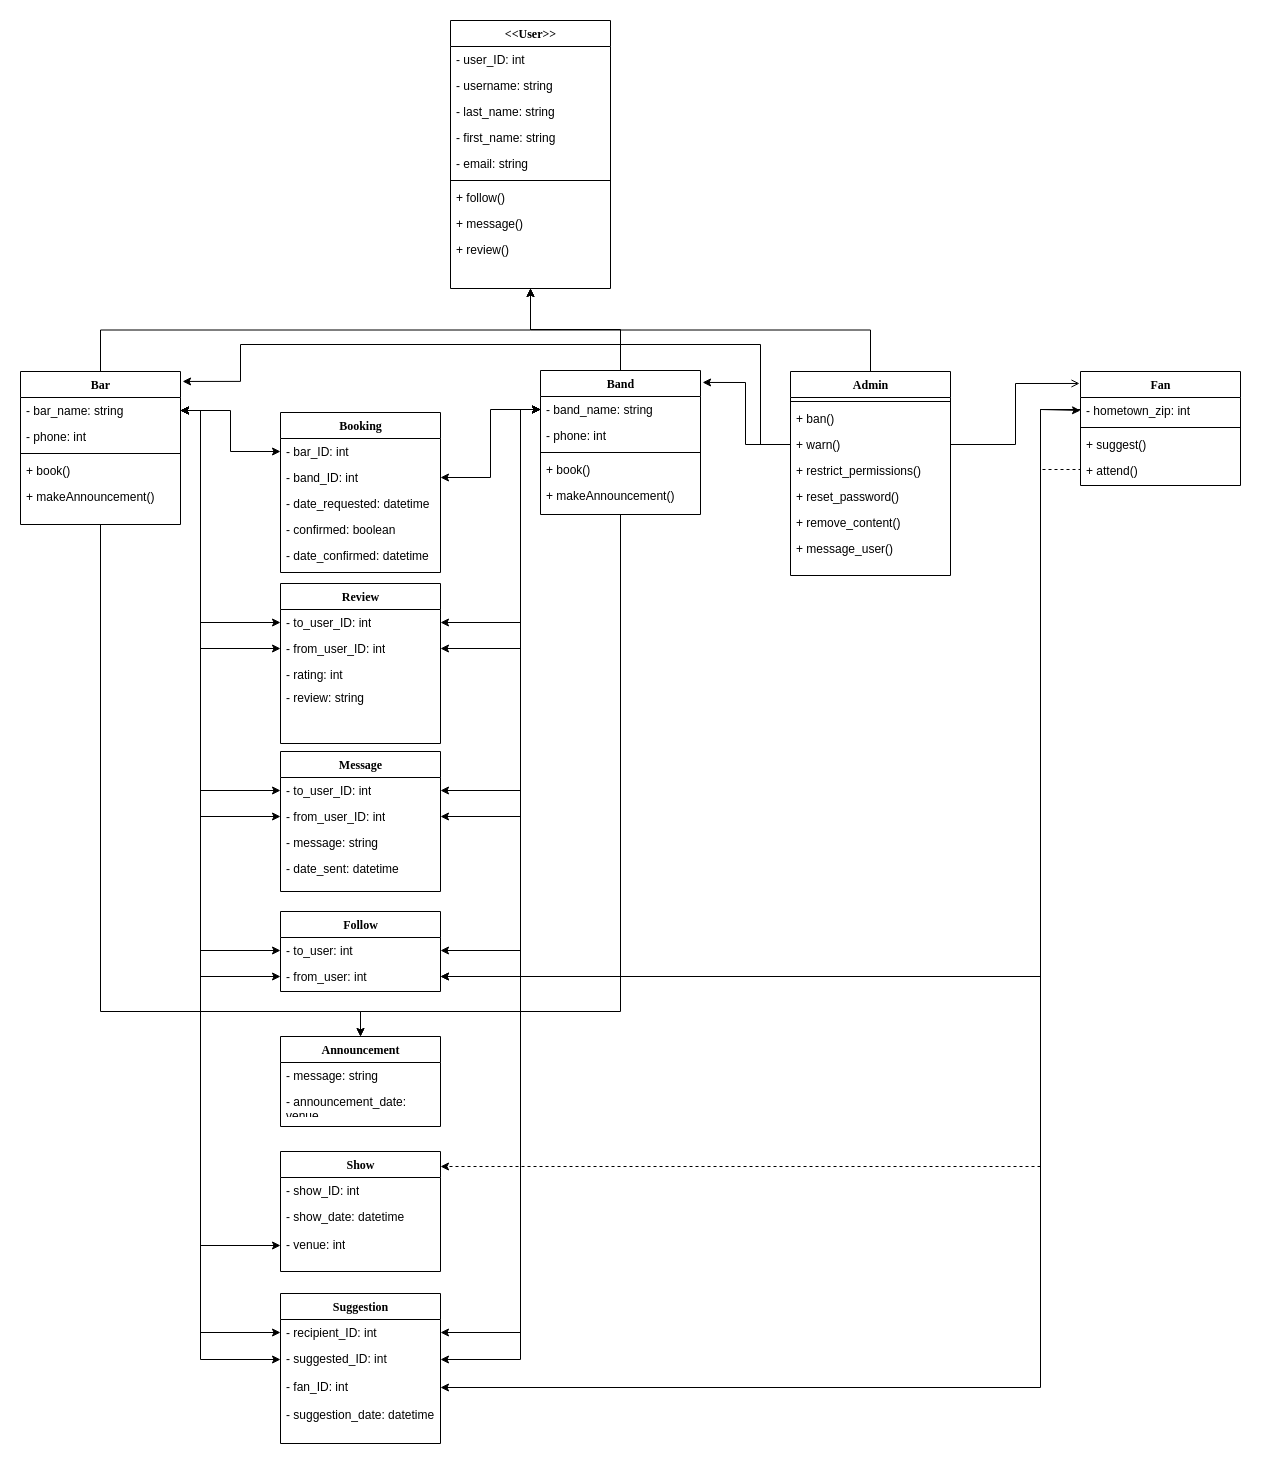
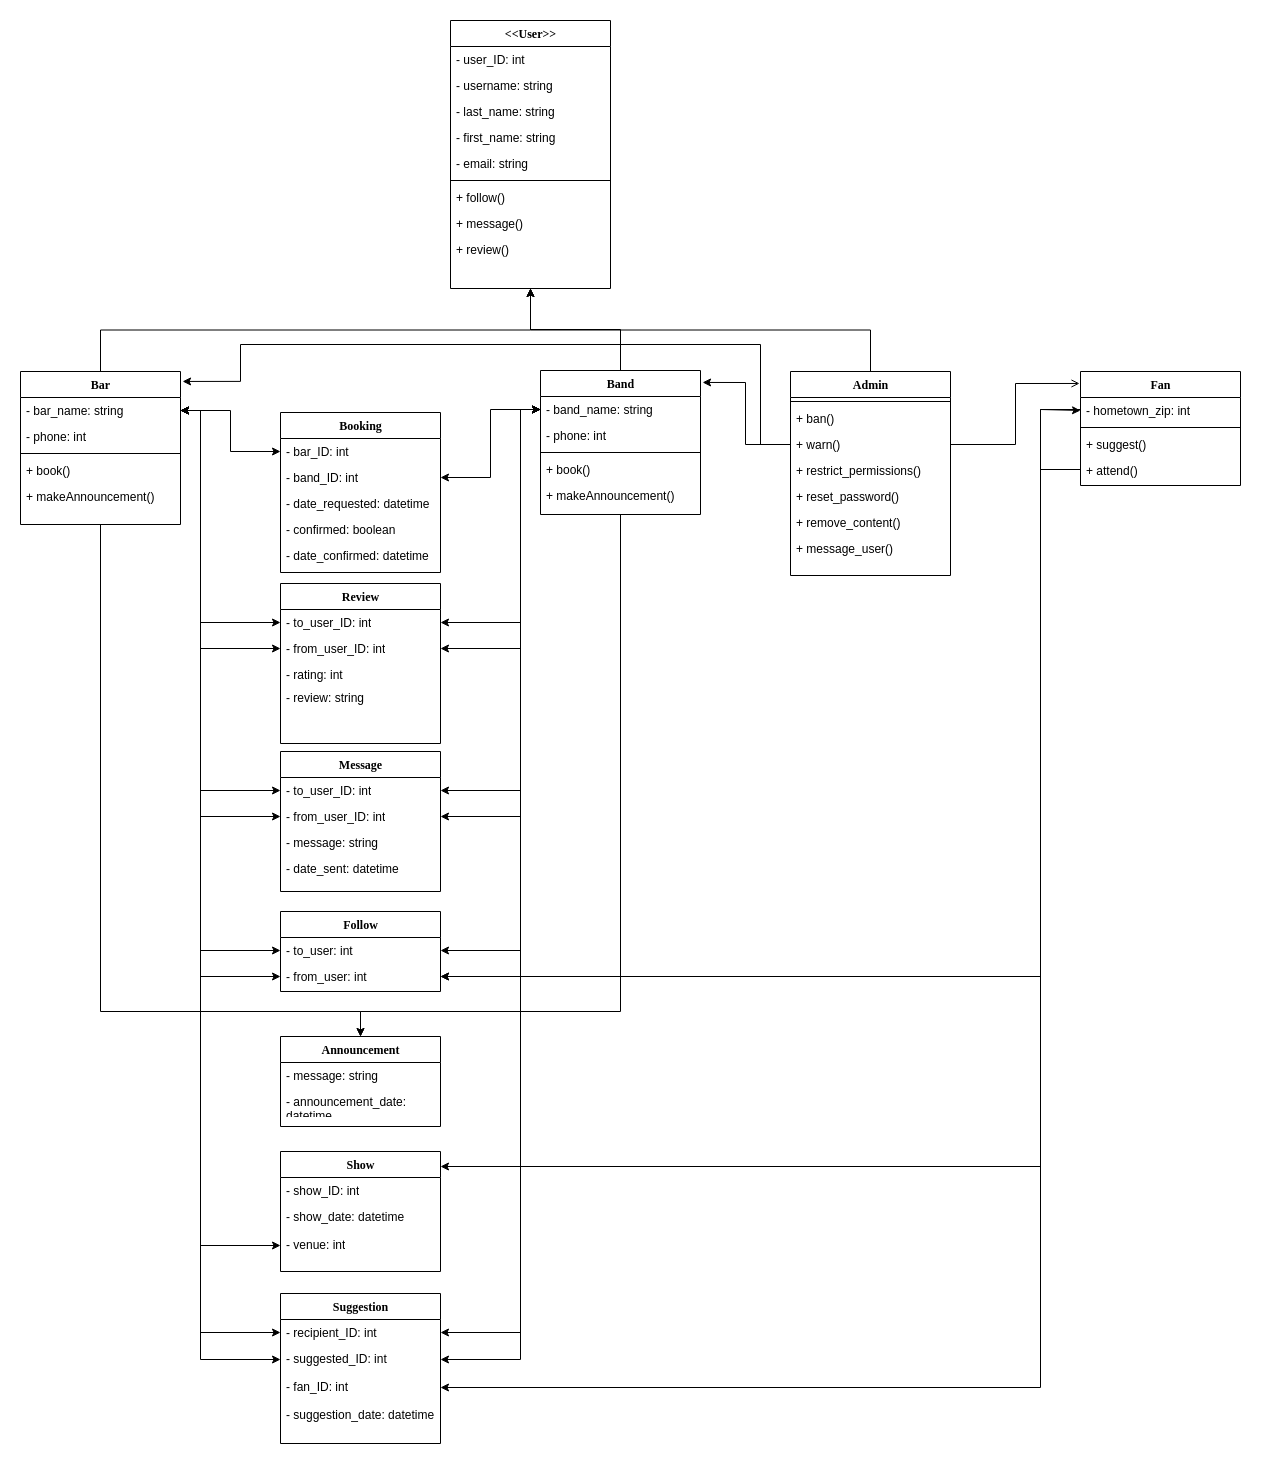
- <mxCell id="36" value="- announcement_date: venue" style="text;html=1;strokeColor=none;fillColor=none;align=left;verticalAlign=top;spacingLeft=4;spacingRight=4;whiteSpace=wrap;overflow=hidden;rotatable=0;points=[[0,0.5],[1,0.5]];portConstraint=eastwest;" parent="34" vertex="1"><mxGeometry y="52" width="160" height="26" as="geometry" /></mxCell>
+ <mxCell id="36" value="- announcement_date: datetime" style="text;html=1;strokeColor=none;fillColor=none;align=left;verticalAlign=top;spacingLeft=4;spacingRight=4;whiteSpace=wrap;overflow=hidden;rotatable=0;points=[[0,0.5],[1,0.5]];portConstraint=eastwest;" parent="34" vertex="1"><mxGeometry y="52" width="160" height="26" as="geometry" /></mxCell>
- <mxCell id="74" style="edgeStyle=orthogonalEdgeStyle;rounded=0;orthogonalLoop=1;jettySize=auto;html=1;exitX=0;exitY=0.5;exitDx=0;exitDy=0;entryX=1;entryY=0.125;entryDx=0;entryDy=0;entryPerimeter=0;startArrow=none;startFill=0;endArrow=classic;endFill=1;dashed=1;" parent="1" source="44" target="54" edge="1"><mxGeometry relative="1" as="geometry"><Array as="points"><mxPoint x="1080" y="469" /><mxPoint x="1040" y="469" /><mxPoint x="1040" y="1166" /></Array></mxGeometry></mxCell>
+ <mxCell id="74" style="edgeStyle=orthogonalEdgeStyle;rounded=0;orthogonalLoop=1;jettySize=auto;html=1;exitX=0;exitY=0.5;exitDx=0;exitDy=0;entryX=1;entryY=0.125;entryDx=0;entryDy=0;entryPerimeter=0;startArrow=none;startFill=0;endArrow=classic;endFill=1;" parent="1" source="44" target="54" edge="1"><mxGeometry relative="1" as="geometry"><Array as="points"><mxPoint x="1080" y="469" /><mxPoint x="1040" y="469" /><mxPoint x="1040" y="1166" /></Array></mxGeometry></mxCell>
